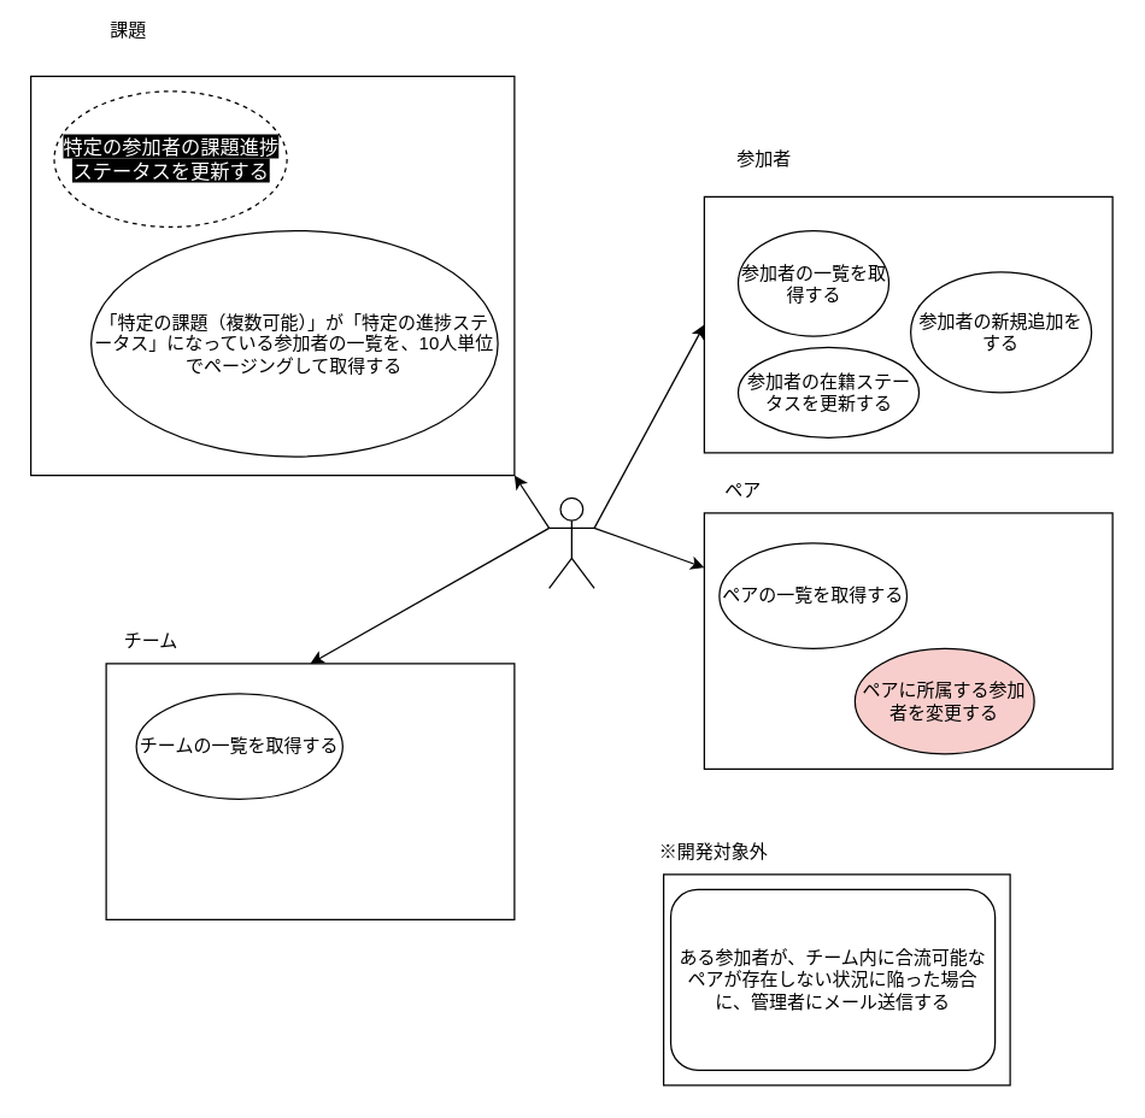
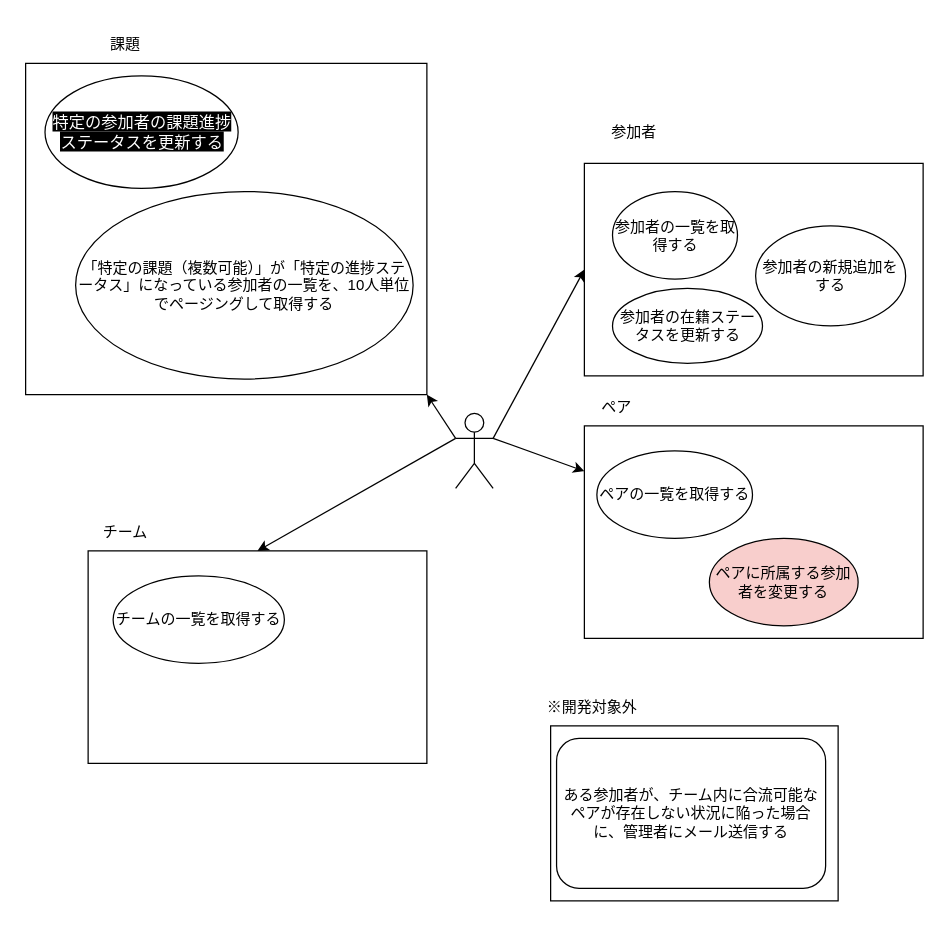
- <mxCell id="22" value="課題" style="text;html=1;strokeColor=none;fillColor=none;align=center;verticalAlign=middle;whiteSpace=wrap;rounded=0;" parent="1" vertex="1"><mxGeometry x="55" y="5" width="60" height="30" as="geometry" /></mxCell>
+ <mxCell id="22" value="課題" style="text;html=1;strokeColor=none;fillColor=none;align=center;verticalAlign=middle;whiteSpace=wrap;rounded=0;" parent="1" vertex="1"><mxGeometry x="70" y="20" width="60" height="30" as="geometry" /></mxCell>
- <mxCell id="21" value="&lt;span style=&quot;font-family: -apple-system, system-ui, &amp;quot;system-ui&amp;quot;, &amp;quot;Segoe UI&amp;quot;, Roboto, Oxygen-Sans, Ubuntu, Cantarell, &amp;quot;Helvetica Neue&amp;quot;, sans-serif, &amp;quot;Apple Color Emoji&amp;quot;, &amp;quot;Segoe UI Emoji&amp;quot;, &amp;quot;Segoe UI Symbol&amp;quot;, sans-serif; font-size: 13px; text-align: left; background-color: rgb(0, 0, 0);&quot;&gt;&lt;font color=&quot;#ffffff&quot;&gt;特定の参加者の課題進捗ステータスを更新する&lt;/font&gt;&lt;/span&gt;" style="ellipse;whiteSpace=wrap;html=1;fillColor=none;dashed=1;" parent="1" vertex="1"><mxGeometry x="35.5" y="60" width="154.5" height="90" as="geometry" /></mxCell>
+ <mxCell id="21" value="&lt;span style=&quot;font-family: -apple-system, system-ui, &amp;quot;system-ui&amp;quot;, &amp;quot;Segoe UI&amp;quot;, Roboto, Oxygen-Sans, Ubuntu, Cantarell, &amp;quot;Helvetica Neue&amp;quot;, sans-serif, &amp;quot;Apple Color Emoji&amp;quot;, &amp;quot;Segoe UI Emoji&amp;quot;, &amp;quot;Segoe UI Symbol&amp;quot;, sans-serif; font-size: 13px; text-align: left; background-color: rgb(0, 0, 0);&quot;&gt;&lt;font color=&quot;#ffffff&quot;&gt;特定の参加者の課題進捗ステータスを更新する&lt;/font&gt;&lt;/span&gt;" style="ellipse;whiteSpace=wrap;html=1;fillColor=none;" parent="1" vertex="1"><mxGeometry x="35.5" y="60" width="154.5" height="90" as="geometry" /></mxCell>
